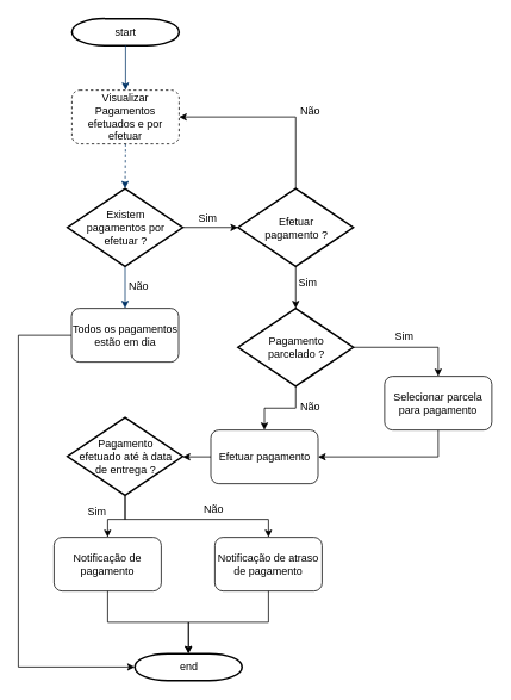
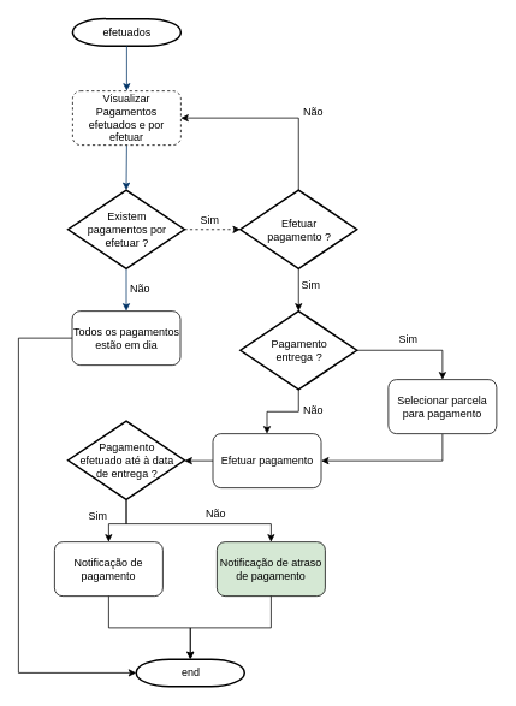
- <mxCell id="2" value="start" style="shape=mxgraph.flowchart.terminator;strokeWidth=2;gradientColor=none;gradientDirection=north;fontStyle=0;html=1;" parent="1" vertex="1"><mxGeometry x="80" y="20" width="120" height="30" as="geometry" /></mxCell>
+ <mxCell id="2" value="efetuados" style="shape=mxgraph.flowchart.terminator;strokeWidth=2;gradientColor=none;gradientDirection=north;fontStyle=0;html=1;" parent="1" vertex="1"><mxGeometry x="80" y="20" width="120" height="30" as="geometry" /></mxCell>
- <mxCell id="4" style="fontStyle=1;strokeColor=#003366;strokeWidth=1;html=1;exitX=0.5;exitY=1;exitDx=0;exitDy=0;entryX=0.5;entryY=0;entryDx=0;entryDy=0;entryPerimeter=0;dashed=1;" parent="1" source="8" target="9" edge="1"><mxGeometry relative="1" as="geometry"><mxPoint x="140" y="170" as="sourcePoint" /><mxPoint x="140" y="210" as="targetPoint" /></mxGeometry></mxCell>
+ <mxCell id="4" style="fontStyle=1;strokeColor=#003366;strokeWidth=1;html=1;exitX=0.5;exitY=1;exitDx=0;exitDy=0;entryX=0.5;entryY=0;entryDx=0;entryDy=0;entryPerimeter=0;" parent="1" source="8" target="9" edge="1"><mxGeometry relative="1" as="geometry"><mxPoint x="140" y="170" as="sourcePoint" /><mxPoint x="140" y="210" as="targetPoint" /></mxGeometry></mxCell>
- <mxCell id="13" style="edgeStyle=orthogonalEdgeStyle;rounded=0;orthogonalLoop=1;jettySize=auto;html=1;exitX=1;exitY=0.5;exitDx=0;exitDy=0;exitPerimeter=0;entryX=0;entryY=0.5;entryDx=0;entryDy=0;entryPerimeter=0;" edge="1" parent="1" source="9" target="12"><mxGeometry relative="1" as="geometry" /></mxCell>
+ <mxCell id="13" style="edgeStyle=orthogonalEdgeStyle;rounded=0;orthogonalLoop=1;jettySize=auto;html=1;exitX=1;exitY=0.5;exitDx=0;exitDy=0;exitPerimeter=0;entryX=0;entryY=0.5;entryDx=0;entryDy=0;entryPerimeter=0;dashed=1;" edge="1" parent="1" source="9" target="12"><mxGeometry relative="1" as="geometry" /></mxCell>
- <mxCell id="20" value="Pagamento&lt;div&gt;parcelado ?&lt;/div&gt;" style="shape=mxgraph.flowchart.decision;strokeWidth=2;gradientColor=none;gradientDirection=north;fontStyle=0;html=1;" vertex="1" parent="1"><mxGeometry x="266" y="344" width="129" height="87" as="geometry" /></mxCell>
+ <mxCell id="20" value="Pagamento&lt;div&gt;entrega ?&lt;/div&gt;" style="shape=mxgraph.flowchart.decision;strokeWidth=2;gradientColor=none;gradientDirection=north;fontStyle=0;html=1;" vertex="1" parent="1"><mxGeometry x="266" y="344" width="129" height="87" as="geometry" /></mxCell>
- <mxCell id="31" value="Notificação de atraso de pagamento" style="rounded=1;whiteSpace=wrap;html=1;" vertex="1" parent="1"><mxGeometry x="240" y="600" width="120" height="60" as="geometry" /></mxCell>
+ <mxCell id="31" value="Notificação de atraso de pagamento" style="rounded=1;whiteSpace=wrap;html=1;fillColor=#d5e8d4;" vertex="1" parent="1"><mxGeometry x="240" y="600" width="120" height="60" as="geometry" /></mxCell>
